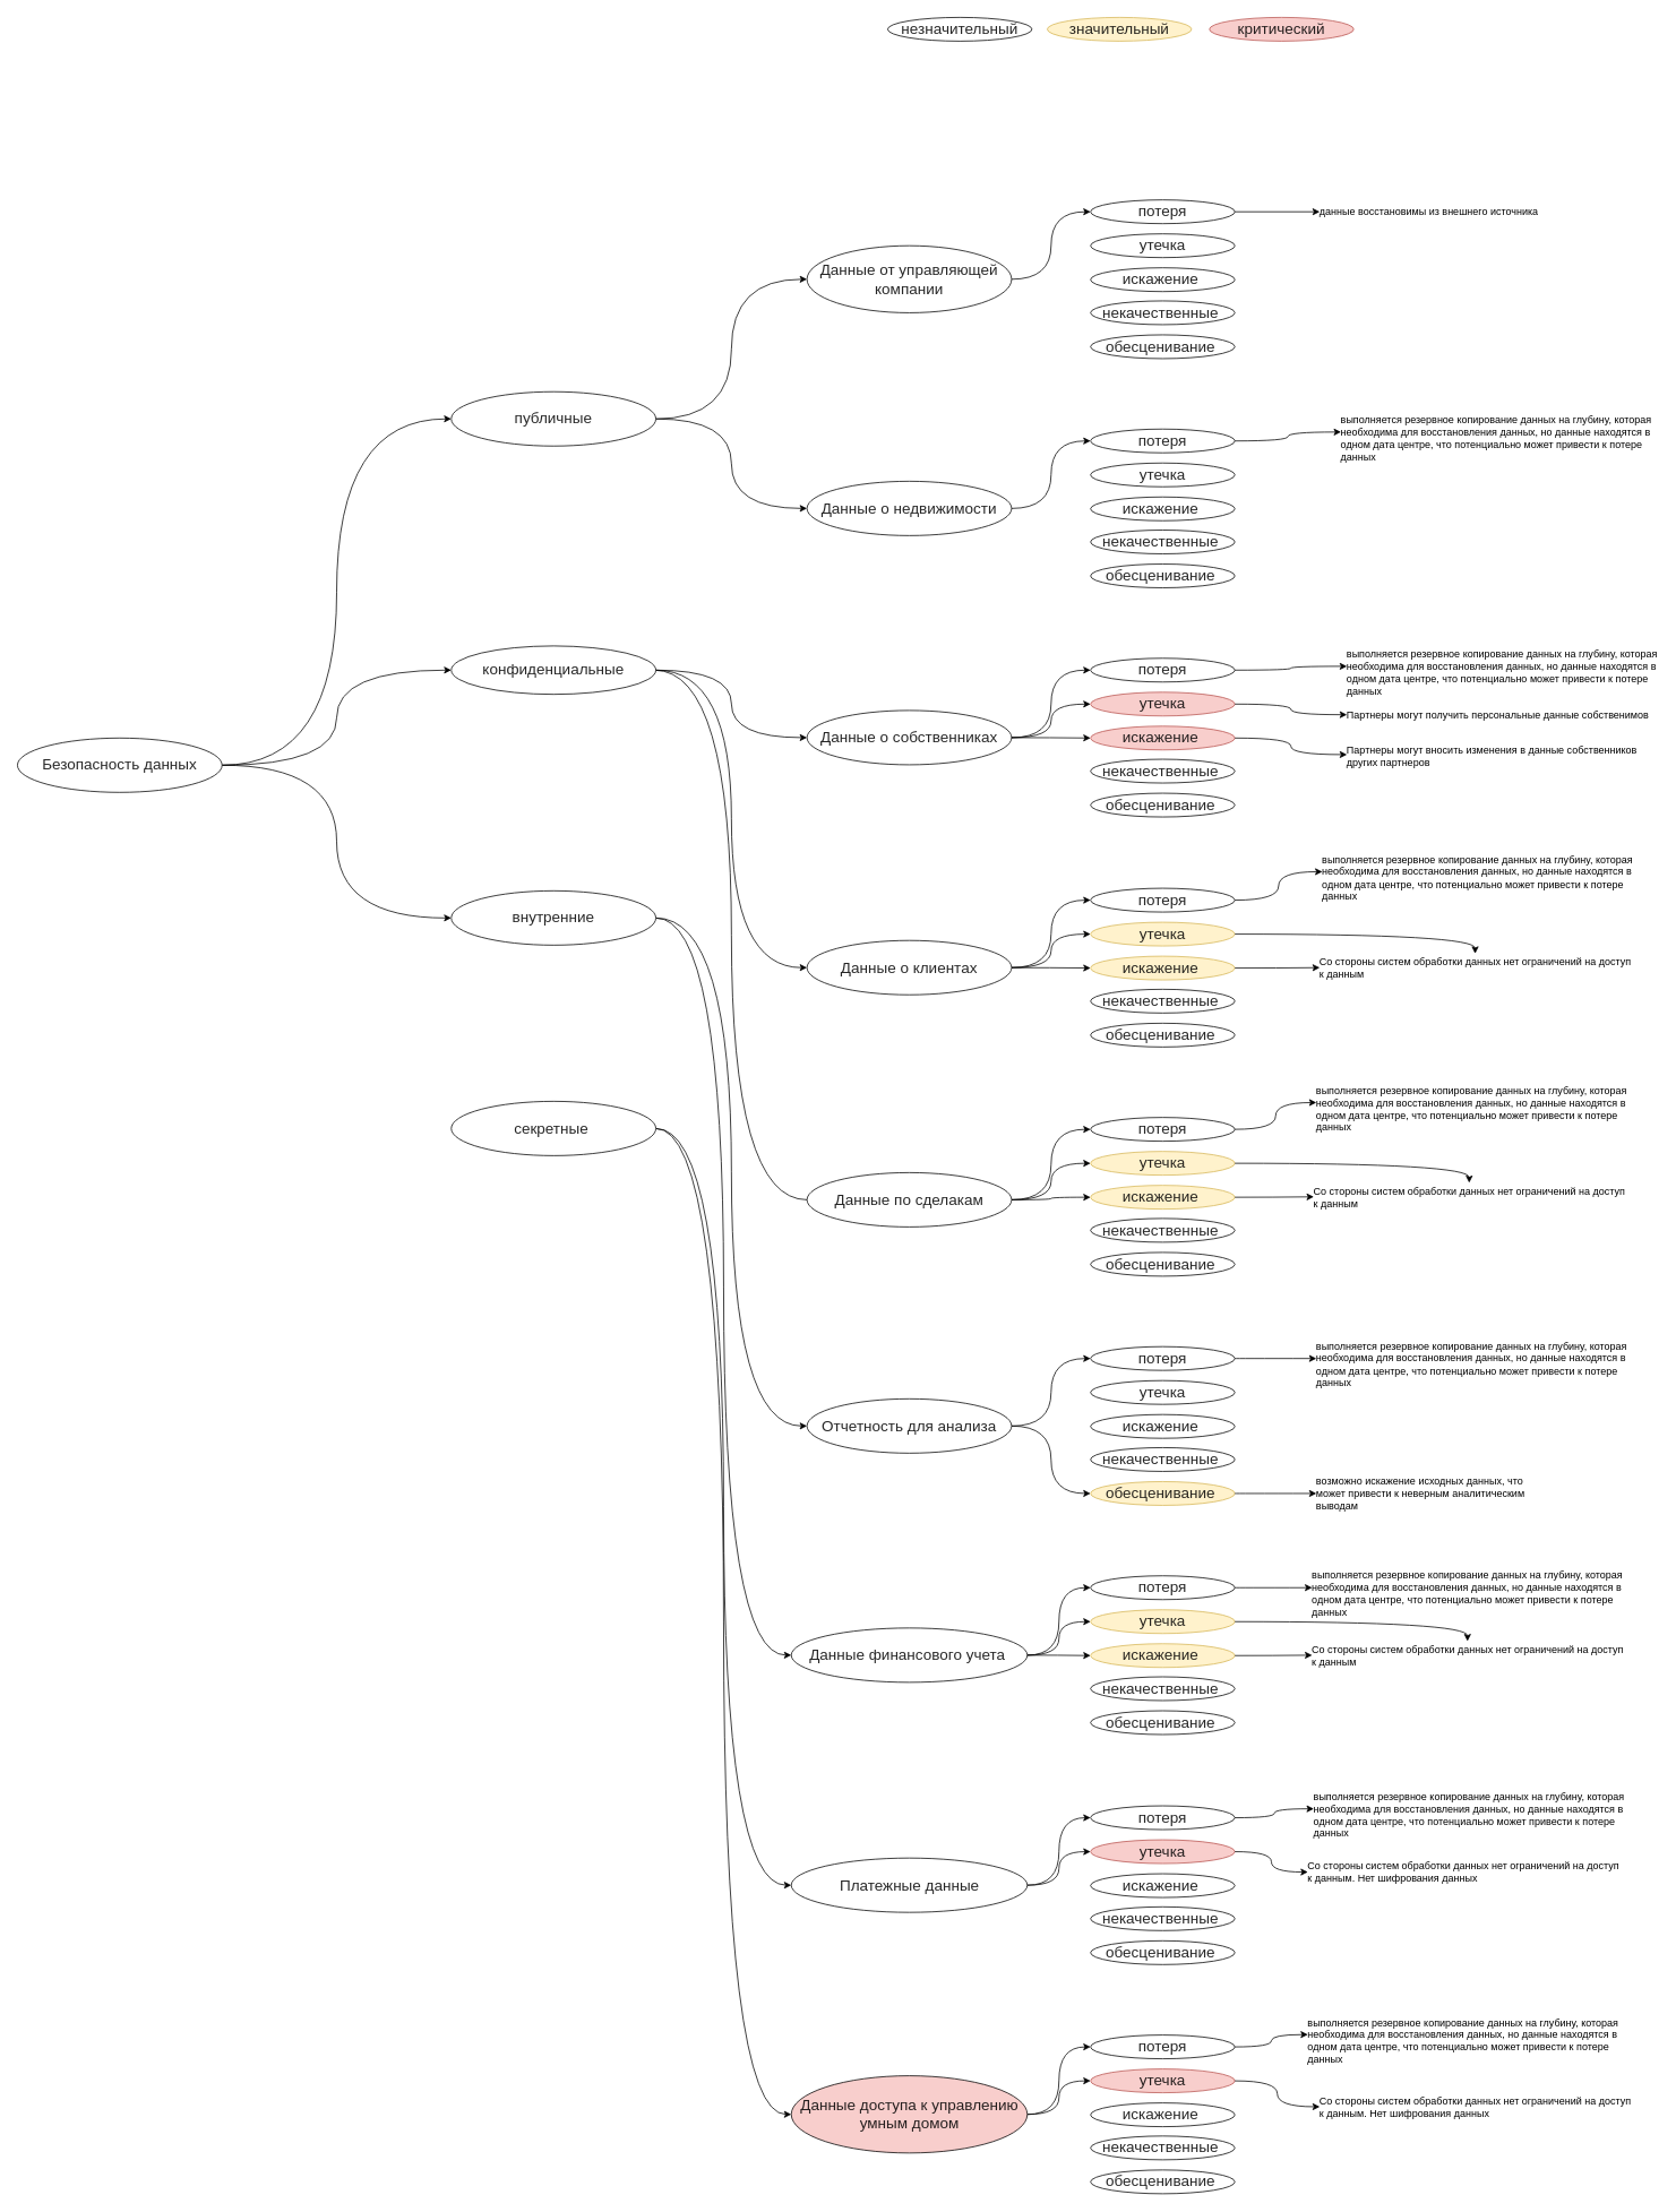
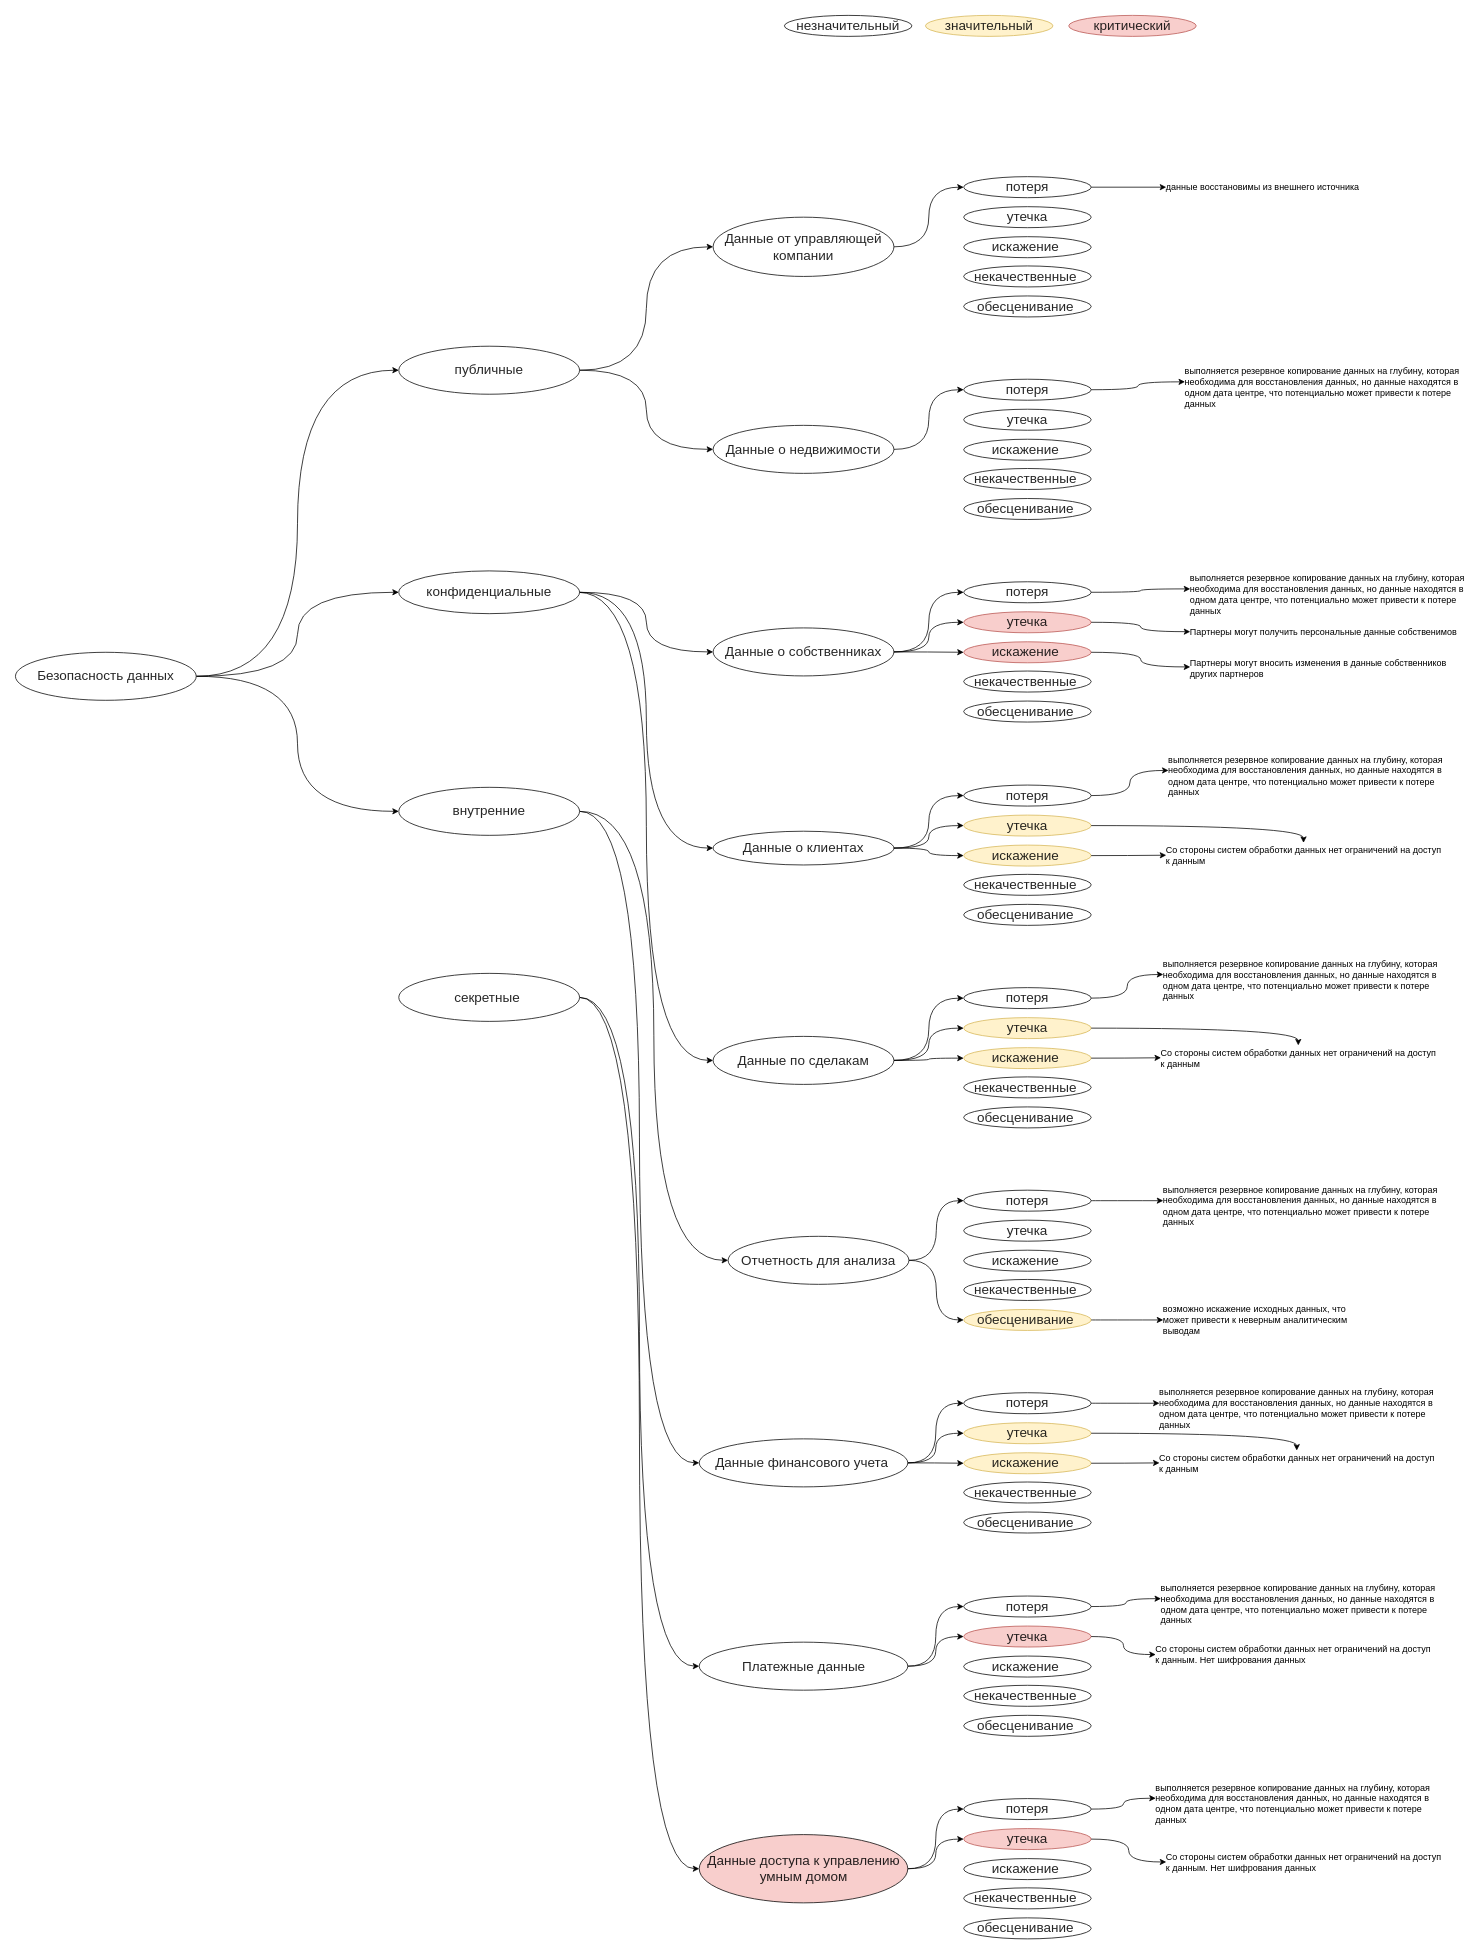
- <mxCell id="35" value="&lt;span style=&quot;color: rgba(0, 0, 0, 0.85); font-family: &amp;quot;YS Text&amp;quot;, sans-serif; font-size: 18px; text-align: left; white-space-collapse: preserve-breaks;&quot;&gt;Данные о клиентах&lt;/span&gt;" style="ellipse;whiteSpace=wrap;html=1;" parent="1" vertex="1"><mxGeometry x="950" y="1107.5" width="241" height="64" as="geometry" /></mxCell>
+ <mxCell id="35" value="&lt;span style=&quot;color: rgba(0, 0, 0, 0.85); font-family: &amp;quot;YS Text&amp;quot;, sans-serif; font-size: 18px; text-align: left; white-space-collapse: preserve-breaks;&quot;&gt;Данные о клиентах&lt;/span&gt;" style="ellipse;whiteSpace=wrap;html=1;" parent="1" vertex="1"><mxGeometry x="950" y="1107.5" width="241" height="45" as="geometry" /></mxCell>
- <mxCell id="14" style="edgeStyle=orthogonalEdgeStyle;rounded=0;orthogonalLoop=1;jettySize=auto;html=1;entryX=0;entryY=0.5;entryDx=0;entryDy=0;curved=1;exitX=0.992;exitY=0.5;exitDx=0;exitDy=0;exitPerimeter=0;endArrow=none;" parent="1" source="15" target="44" edge="1"><mxGeometry relative="1" as="geometry" /></mxCell>
+ <mxCell id="14" style="edgeStyle=orthogonalEdgeStyle;rounded=0;orthogonalLoop=1;jettySize=auto;html=1;entryX=0;entryY=0.5;entryDx=0;entryDy=0;curved=1;exitX=0.992;exitY=0.5;exitDx=0;exitDy=0;exitPerimeter=0;" parent="1" source="15" target="44" edge="1"><mxGeometry relative="1" as="geometry" /></mxCell>
- <mxCell id="22" value="&lt;span style=&quot;color: rgba(0, 0, 0, 0.85); font-family: &amp;quot;YS Text&amp;quot;, sans-serif; font-size: 18px; text-align: left; white-space-collapse: preserve-breaks;&quot;&gt;Отчетность для анализа&lt;/span&gt;" style="ellipse;whiteSpace=wrap;html=1;" parent="1" vertex="1"><mxGeometry x="950" y="1647.5" width="241" height="64" as="geometry" /></mxCell>
+ <mxCell id="22" value="&lt;span style=&quot;color: rgba(0, 0, 0, 0.85); font-family: &amp;quot;YS Text&amp;quot;, sans-serif; font-size: 18px; text-align: left; white-space-collapse: preserve-breaks;&quot;&gt;Отчетность для анализа&lt;/span&gt;" style="ellipse;whiteSpace=wrap;html=1;" parent="1" vertex="1"><mxGeometry x="970" y="1647.5" width="241" height="64" as="geometry" /></mxCell>
